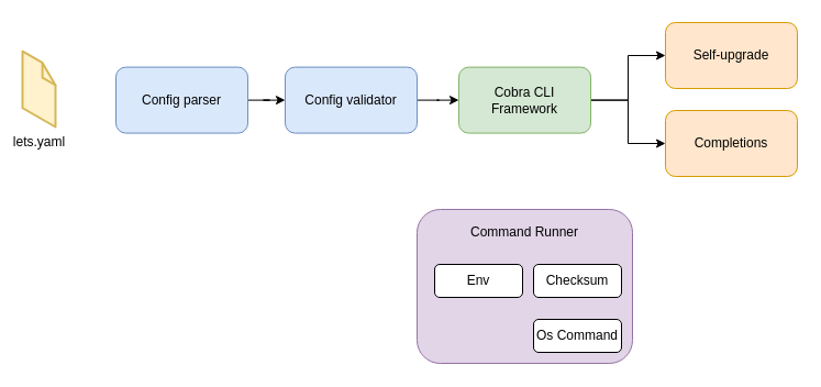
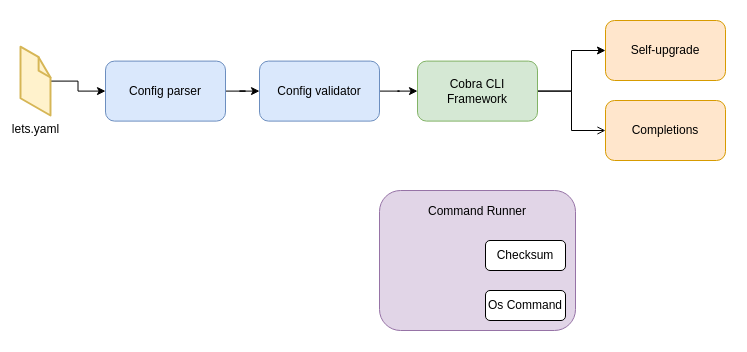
+ <mxCell id="4" style="edgeStyle=orthogonalEdgeStyle;rounded=0;orthogonalLoop=1;jettySize=auto;html=1;entryX=0;entryY=0.5;entryDx=0;entryDy=0;" edge="1" parent="1" source="5" target="3"><mxGeometry relative="1" as="geometry" /></mxCell>
- <mxCell id="9" style="edgeStyle=orthogonalEdgeStyle;rounded=0;orthogonalLoop=1;jettySize=auto;html=1;entryX=0;entryY=0.5;entryDx=0;entryDy=0;fontSize=12;" edge="1" parent="1" source="10" target="16"><mxGeometry relative="1" as="geometry" /></mxCell>
+ <mxCell id="9" style="edgeStyle=orthogonalEdgeStyle;rounded=0;orthogonalLoop=1;jettySize=auto;html=1;entryX=0;entryY=0.5;entryDx=0;entryDy=0;fontSize=12;endArrow=open;" edge="1" parent="1" source="10" target="16"><mxGeometry relative="1" as="geometry" /></mxCell>
- <mxCell id="12" value="Env" style="rounded=1;whiteSpace=wrap;html=1;" vertex="1" parent="1"><mxGeometry x="395" y="240" width="80" height="30" as="geometry" /></mxCell>
